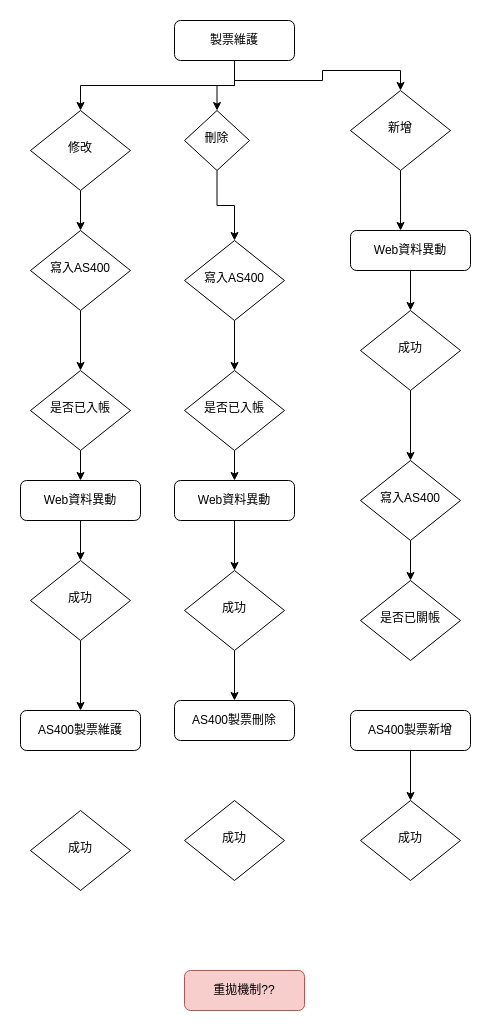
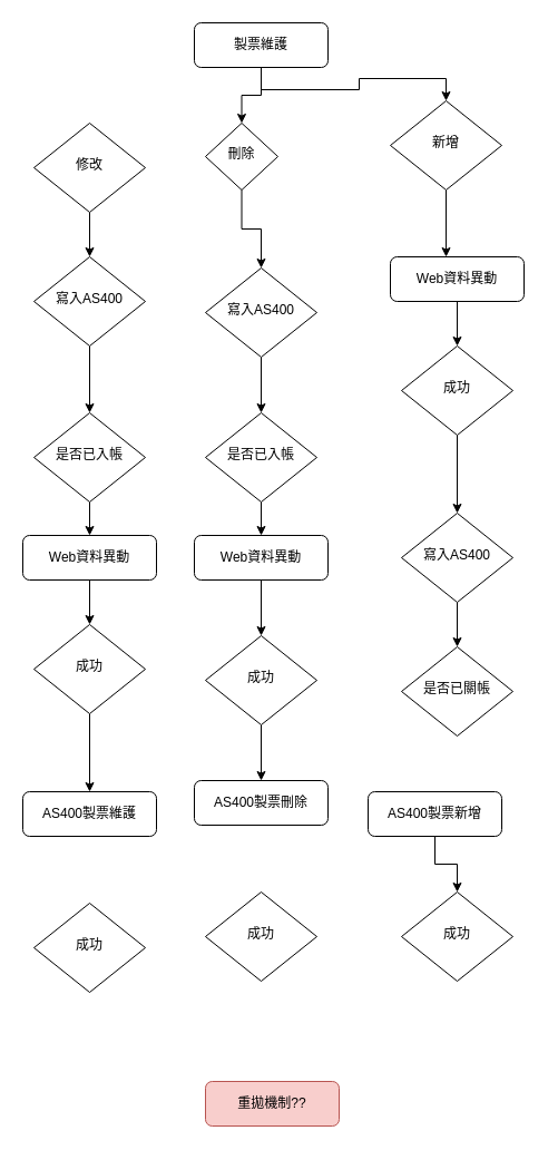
- <mxCell id="4" style="edgeStyle=orthogonalEdgeStyle;rounded=0;orthogonalLoop=1;jettySize=auto;html=1;exitX=0.5;exitY=1;exitDx=0;exitDy=0;" edge="1" parent="1" source="5" target="19"><mxGeometry relative="1" as="geometry" /></mxCell>
- <mxCell id="7" value="AS400製票新增" style="rounded=1;whiteSpace=wrap;html=1;fontSize=12;glass=0;strokeWidth=1;shadow=0;" parent="1" vertex="1"><mxGeometry x="350" y="710" width="120" height="40" as="geometry" /></mxCell>
+ <mxCell id="7" value="AS400製票新增" style="rounded=1;whiteSpace=wrap;html=1;fontSize=12;glass=0;strokeWidth=1;shadow=0;" parent="1" vertex="1"><mxGeometry x="330" y="710" width="120" height="40" as="geometry" /></mxCell>
